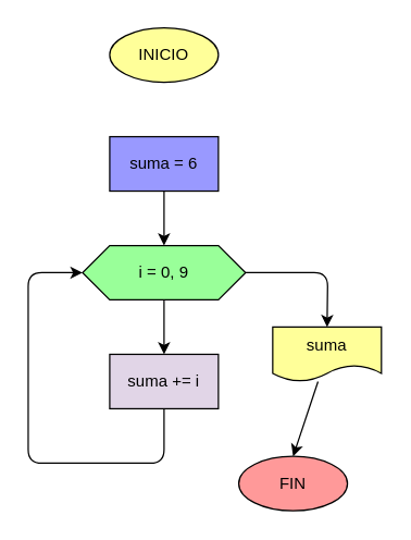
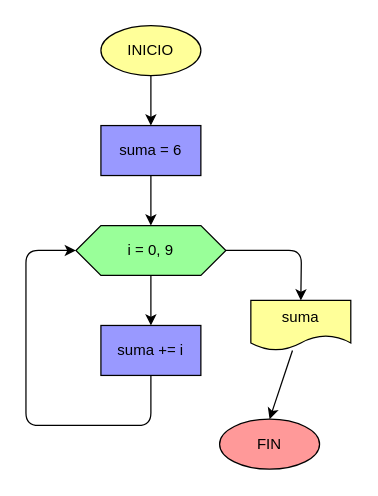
+ <mxCell id="2" value="" style="edgeStyle=none;html=1;strokeColor=#000000;" parent="1" source="3" target="10" edge="1"><mxGeometry relative="1" as="geometry" /></mxCell>
- <mxCell id="11" value="suma += i" style="whiteSpace=wrap;html=1;fillColor=#e1d5e7;strokeColor=#000000;fontColor=#000000;" parent="1" vertex="1"><mxGeometry x="80" y="260" width="80" height="40" as="geometry" /></mxCell>
+ <mxCell id="11" value="suma += i" style="whiteSpace=wrap;html=1;fillColor=#9999FF;strokeColor=#000000;fontColor=#000000;" parent="1" vertex="1"><mxGeometry x="80" y="260" width="80" height="40" as="geometry" /></mxCell>
